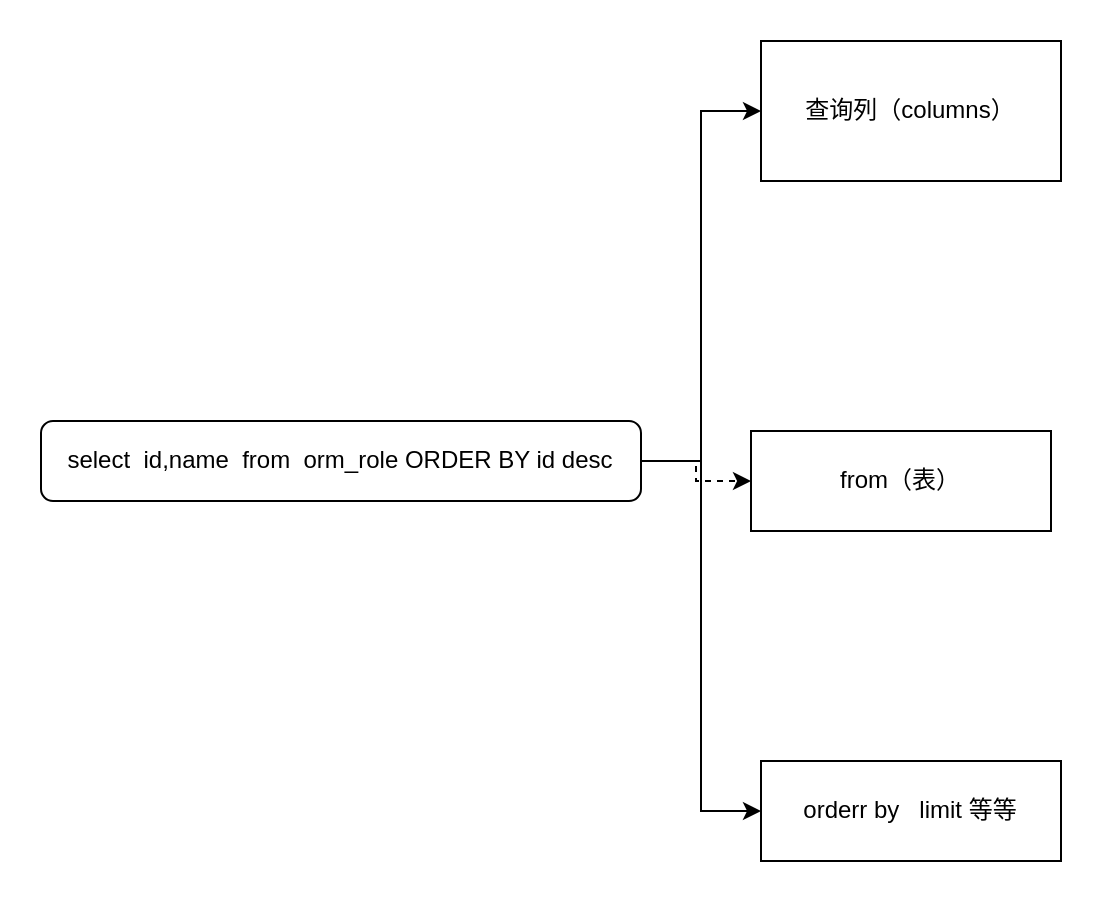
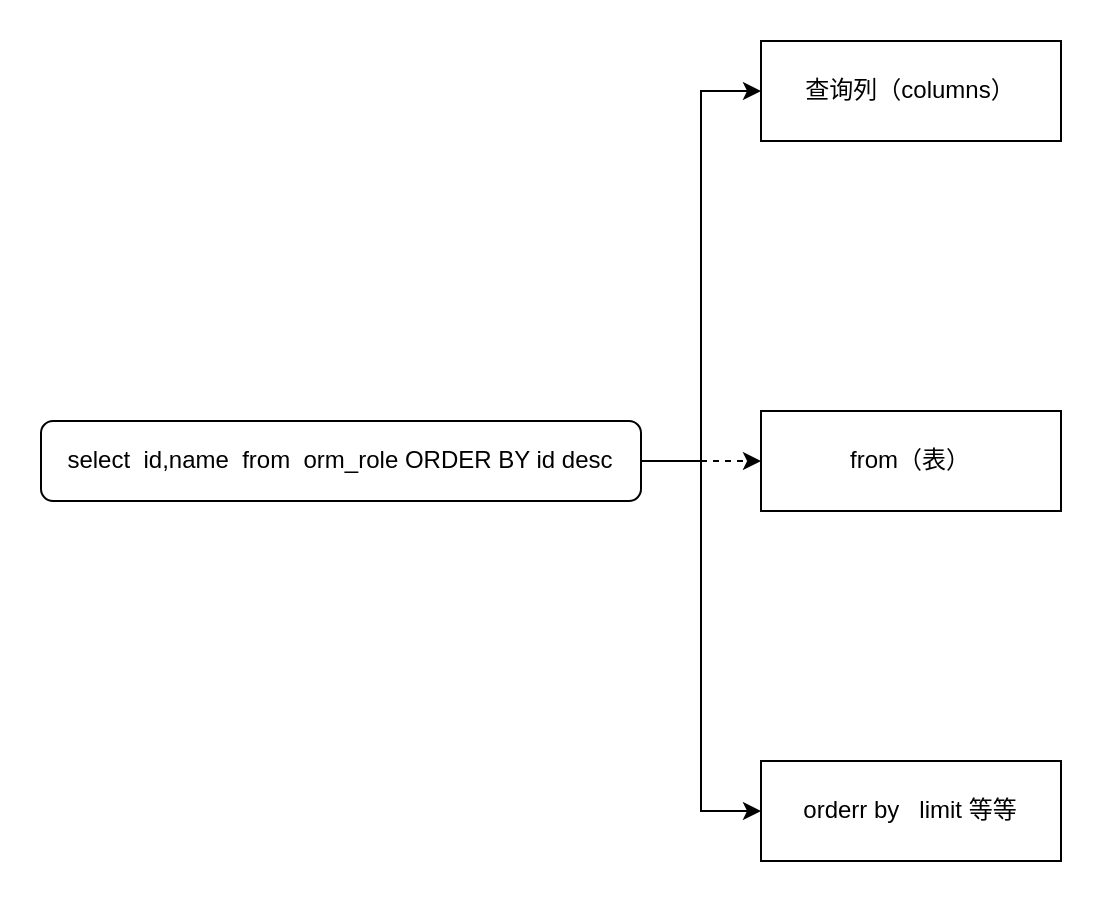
- <mxCell id="6" value="查询列（columns）" style="rounded=0;whiteSpace=wrap;html=1;" parent="1" vertex="1"><mxGeometry x="380" y="20" width="150" height="70" as="geometry" /></mxCell>
+ <mxCell id="6" value="查询列（columns）" style="rounded=0;whiteSpace=wrap;html=1;" parent="1" vertex="1"><mxGeometry x="380" y="20" width="150" height="50" as="geometry" /></mxCell>
- <mxCell id="7" value="from（表）" style="rounded=0;whiteSpace=wrap;html=1;" parent="1" vertex="1"><mxGeometry x="375" y="215" width="150" height="50" as="geometry" /></mxCell>
+ <mxCell id="7" value="from（表）" style="rounded=0;whiteSpace=wrap;html=1;" parent="1" vertex="1"><mxGeometry x="380" y="205" width="150" height="50" as="geometry" /></mxCell>
